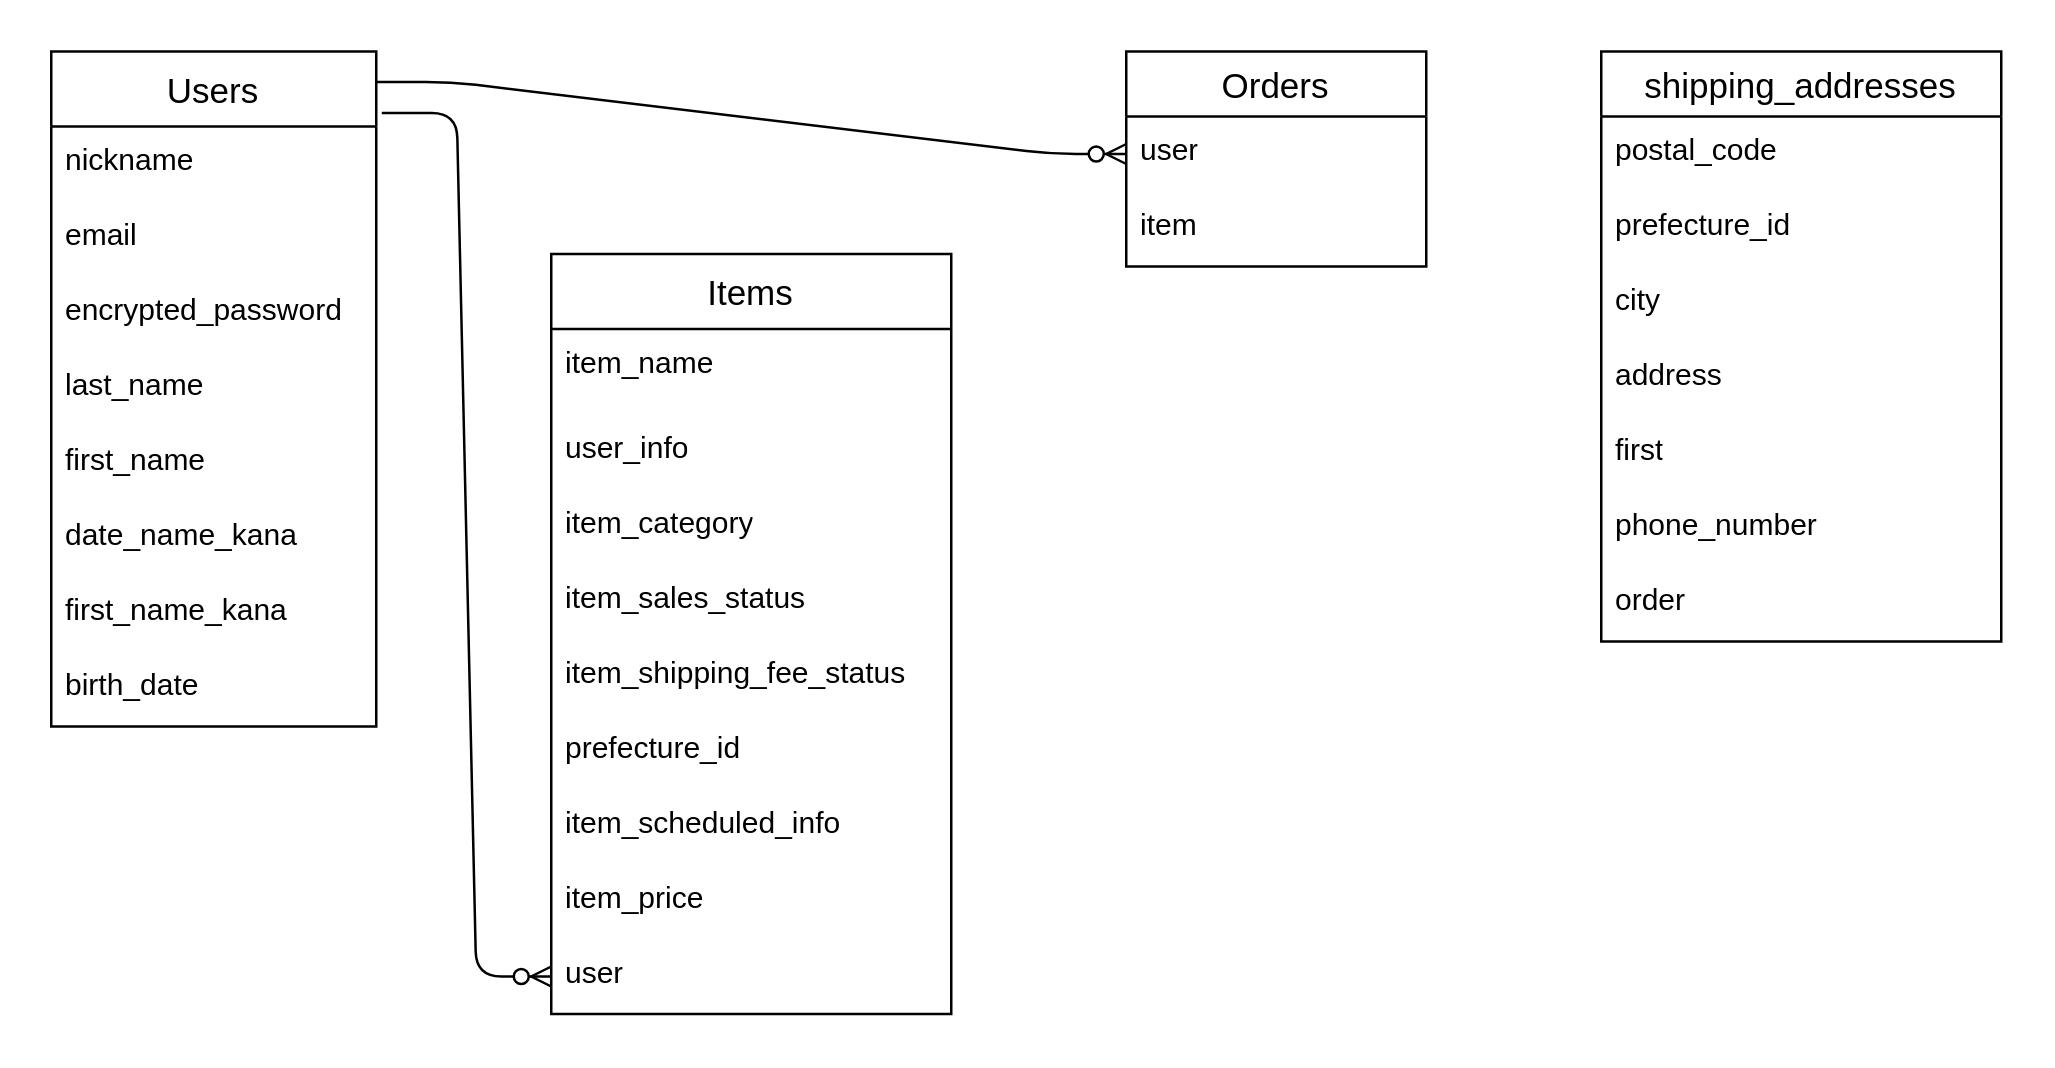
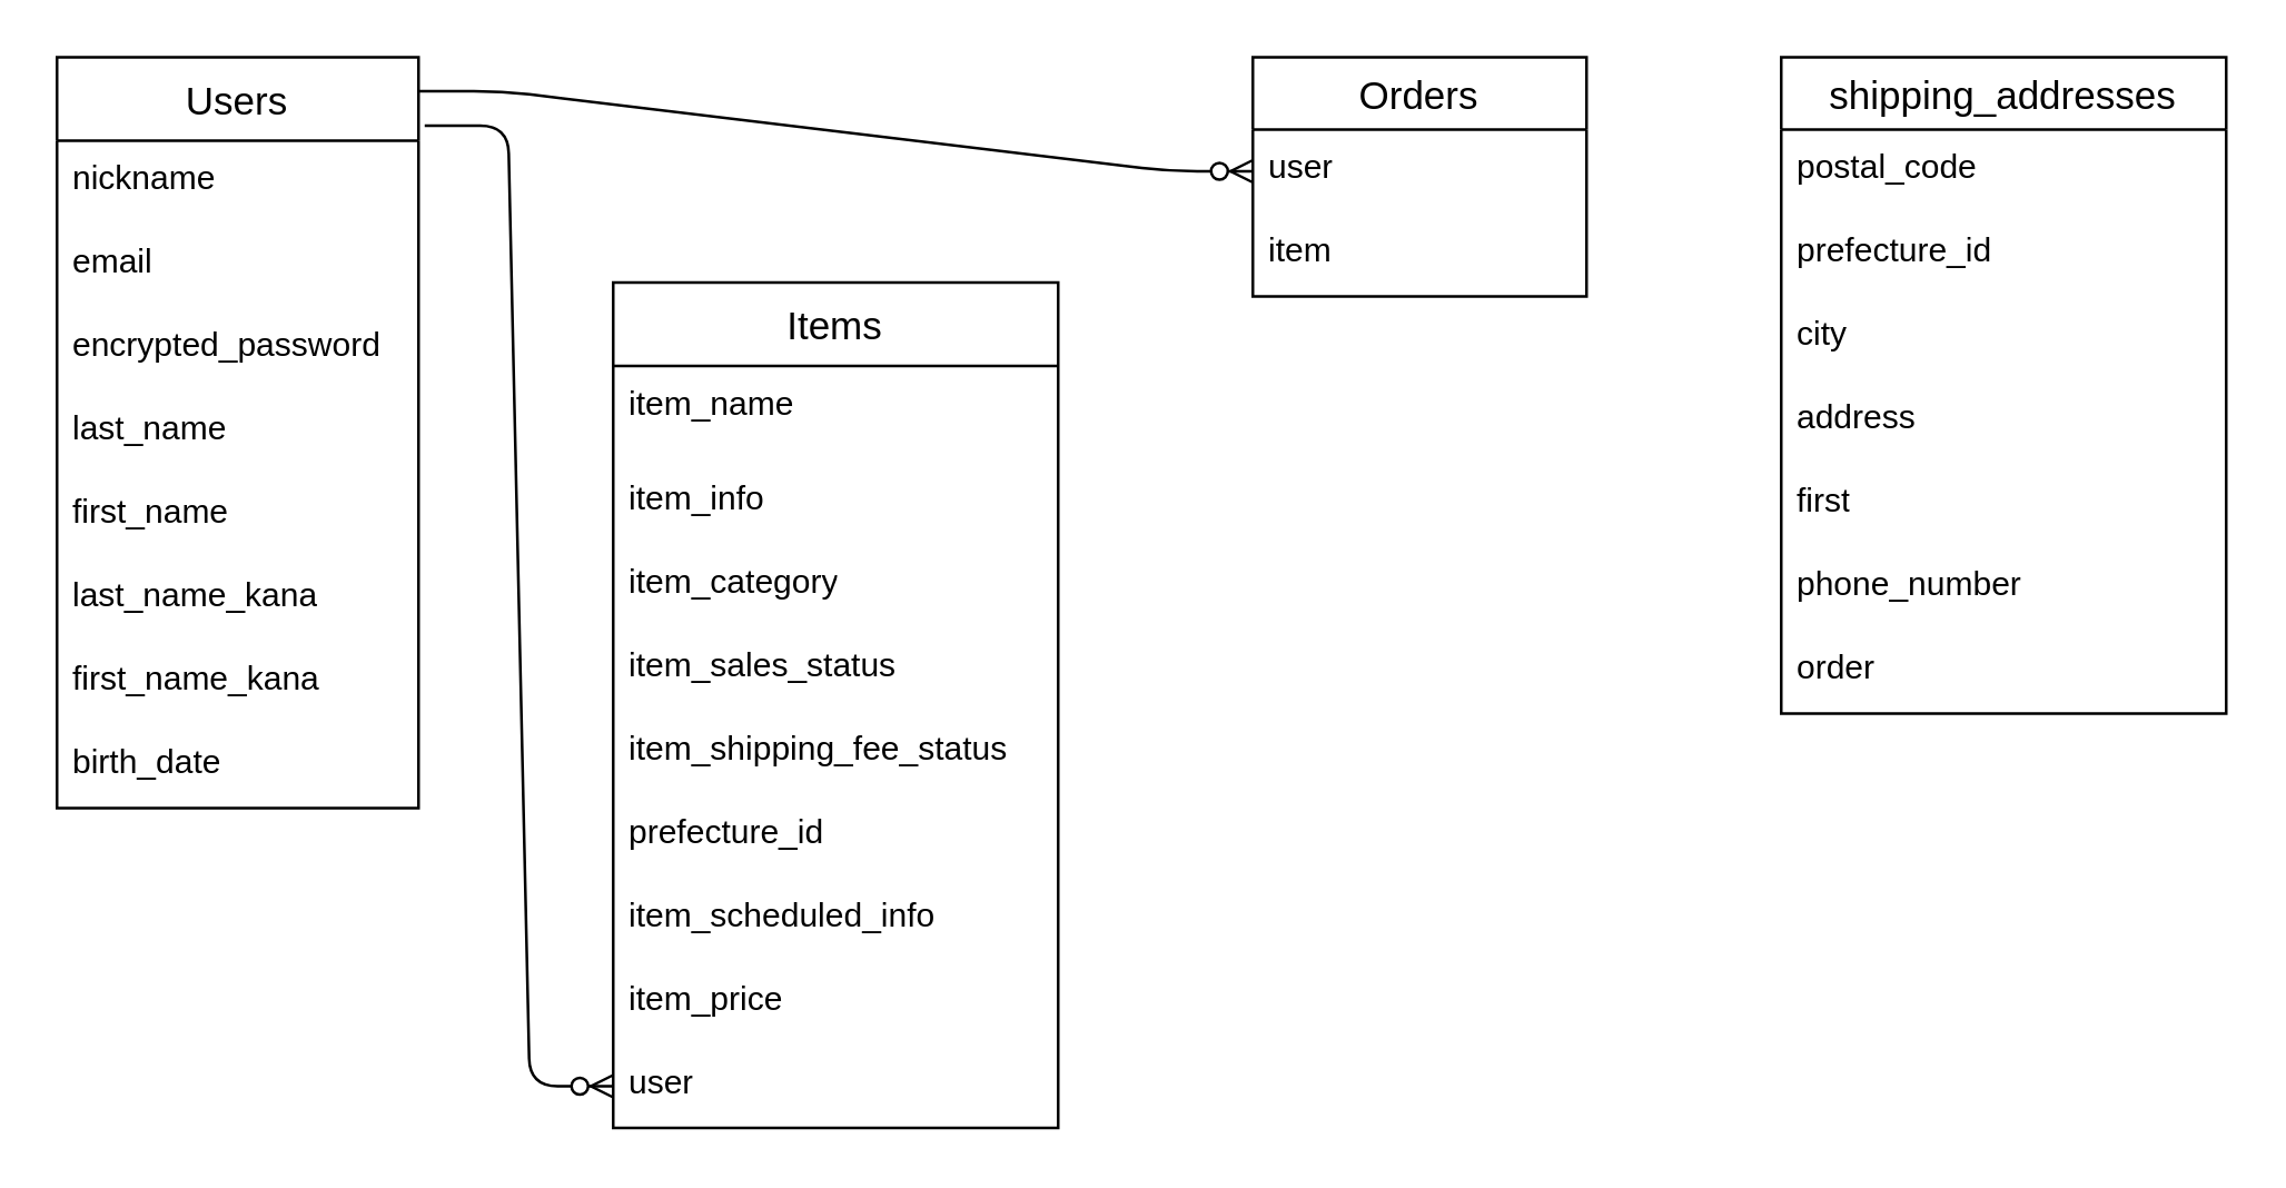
- <mxCell id="12" value="user_info" style="text;strokeColor=none;fillColor=none;spacingLeft=4;spacingRight=4;overflow=hidden;rotatable=0;points=[[0,0.5],[1,0.5]];portConstraint=eastwest;fontSize=12;whiteSpace=wrap;html=1;" parent="10" vertex="1"><mxGeometry y="64" width="160" height="30" as="geometry" /></mxCell>
+ <mxCell id="12" value="item_info" style="text;strokeColor=none;fillColor=none;spacingLeft=4;spacingRight=4;overflow=hidden;rotatable=0;points=[[0,0.5],[1,0.5]];portConstraint=eastwest;fontSize=12;whiteSpace=wrap;html=1;" parent="10" vertex="1"><mxGeometry y="64" width="160" height="30" as="geometry" /></mxCell>
- <mxCell id="26" value="date_name_kana" style="text;strokeColor=none;fillColor=none;spacingLeft=4;spacingRight=4;overflow=hidden;rotatable=0;points=[[0,0.5],[1,0.5]];portConstraint=eastwest;fontSize=12;whiteSpace=wrap;html=1;" parent="20" vertex="1"><mxGeometry y="180" width="130" height="30" as="geometry" /></mxCell>
+ <mxCell id="26" value="last_name_kana" style="text;strokeColor=none;fillColor=none;spacingLeft=4;spacingRight=4;overflow=hidden;rotatable=0;points=[[0,0.5],[1,0.5]];portConstraint=eastwest;fontSize=12;whiteSpace=wrap;html=1;" parent="20" vertex="1"><mxGeometry y="180" width="130" height="30" as="geometry" /></mxCell>
